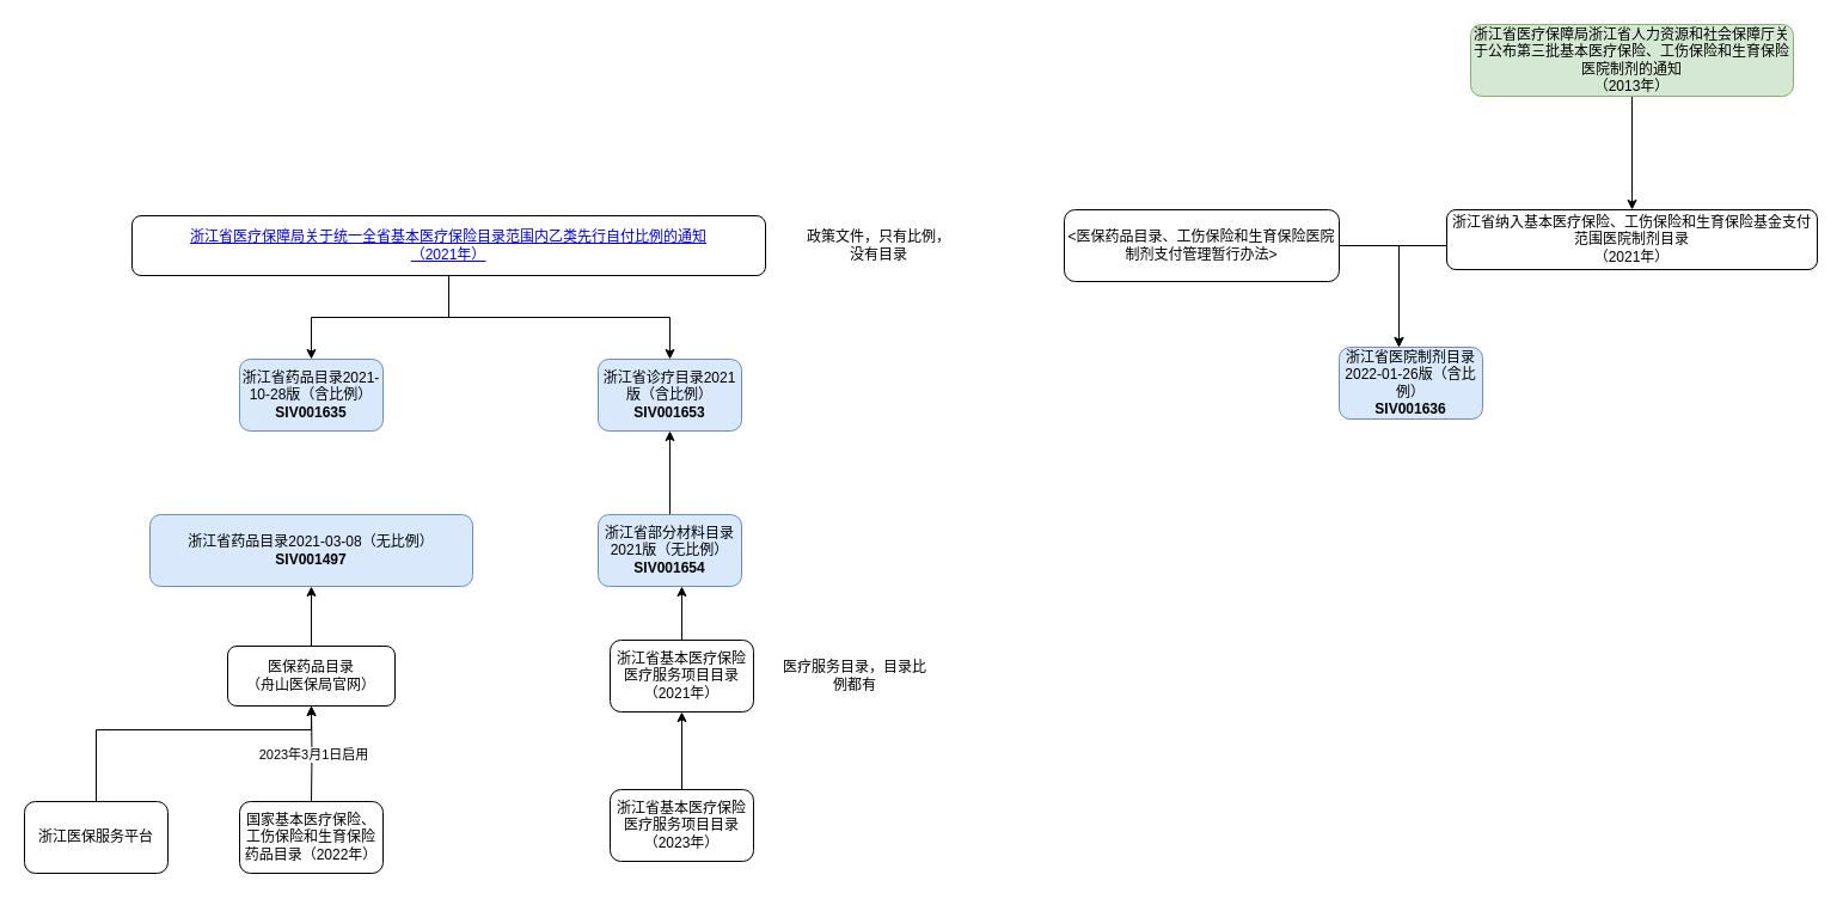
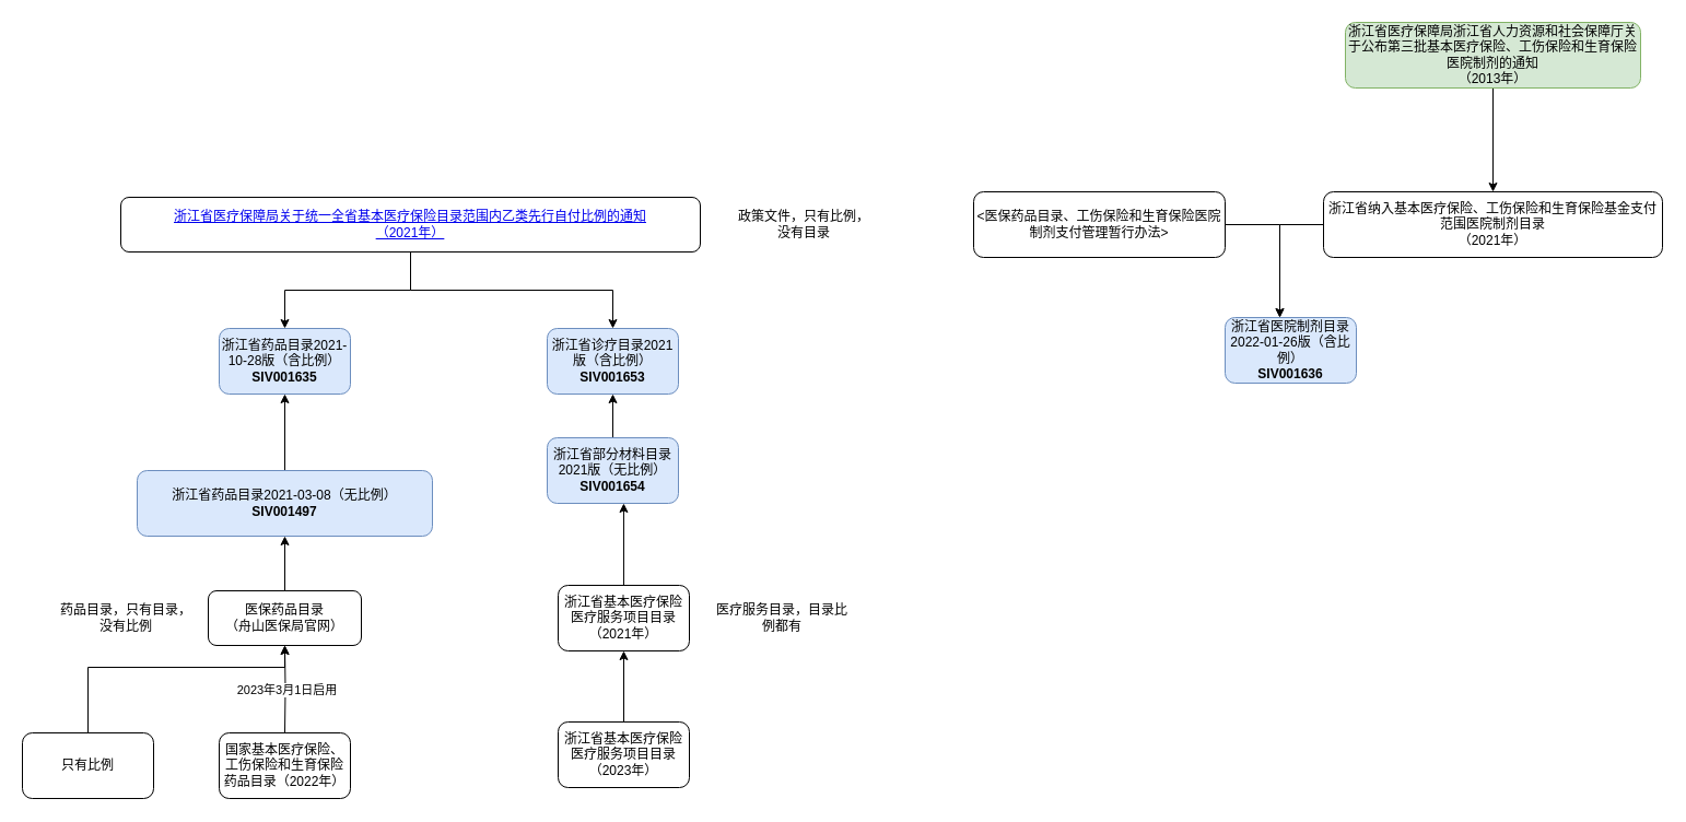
- <mxCell id="28" value="浙江省纳入基本医疗保险、工伤保险和生育保险基金支付范围医院制剂目录&lt;br&gt;（2021年）" style="rounded=1;whiteSpace=wrap;html=1;" vertex="1" parent="1"><mxGeometry x="1210" y="175" width="310" height="50" as="geometry" /></mxCell>
+ <mxCell id="28" value="浙江省纳入基本医疗保险、工伤保险和生育保险基金支付范围医院制剂目录&lt;br&gt;（2021年）" style="rounded=1;whiteSpace=wrap;html=1;" vertex="1" parent="1"><mxGeometry x="1210" y="175" width="310" height="60" as="geometry" /></mxCell>
+ <mxCell id="11" style="edgeStyle=orthogonalEdgeStyle;rounded=0;orthogonalLoop=1;jettySize=auto;html=1;entryX=0.5;entryY=1;entryDx=0;entryDy=0;" parent="1" source="12" target="5" edge="1"><mxGeometry relative="1" as="geometry" /></mxCell>
- <mxCell id="15" value="浙江省部分材料目录2021版（无比例）&lt;br&gt;&lt;b&gt;SIV001654&lt;/b&gt;" style="rounded=1;whiteSpace=wrap;html=1;fillColor=#dae8fc;strokeColor=#6c8ebf;" parent="1" vertex="1"><mxGeometry x="500" y="430" width="120" height="60" as="geometry" /></mxCell>
+ <mxCell id="15" value="浙江省部分材料目录2021版（无比例）&lt;br&gt;&lt;b&gt;SIV001654&lt;/b&gt;" style="rounded=1;whiteSpace=wrap;html=1;fillColor=#dae8fc;strokeColor=#6c8ebf;" parent="1" vertex="1"><mxGeometry x="500" y="400" width="120" height="60" as="geometry" /></mxCell>
+ <mxCell id="10" value="药品目录，只有目录，没有比例" style="text;html=1;strokeColor=none;fillColor=none;align=center;verticalAlign=middle;whiteSpace=wrap;rounded=0;" parent="1" vertex="1"><mxGeometry x="50" y="550" width="130" height="30" as="geometry" /></mxCell>
- <mxCell id="24" value="浙江医保服务平台" style="rounded=1;whiteSpace=wrap;html=1;" vertex="1" parent="1"><mxGeometry x="20" y="670" width="120" height="60" as="geometry" /></mxCell>
+ <mxCell id="24" value="只有比例" style="rounded=1;whiteSpace=wrap;html=1;" vertex="1" parent="1"><mxGeometry x="20" y="670" width="120" height="60" as="geometry" /></mxCell>
